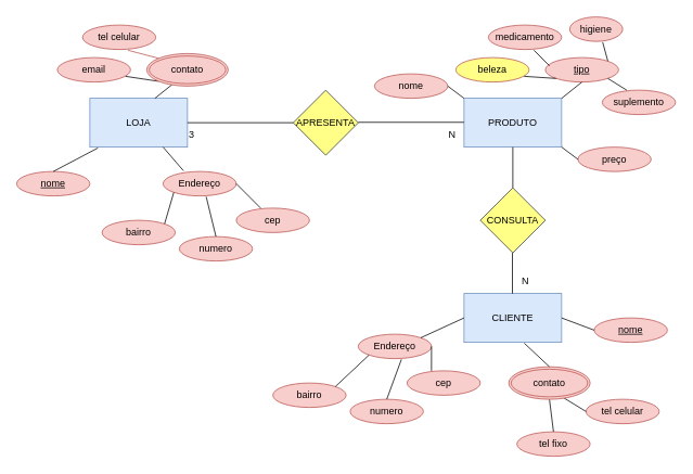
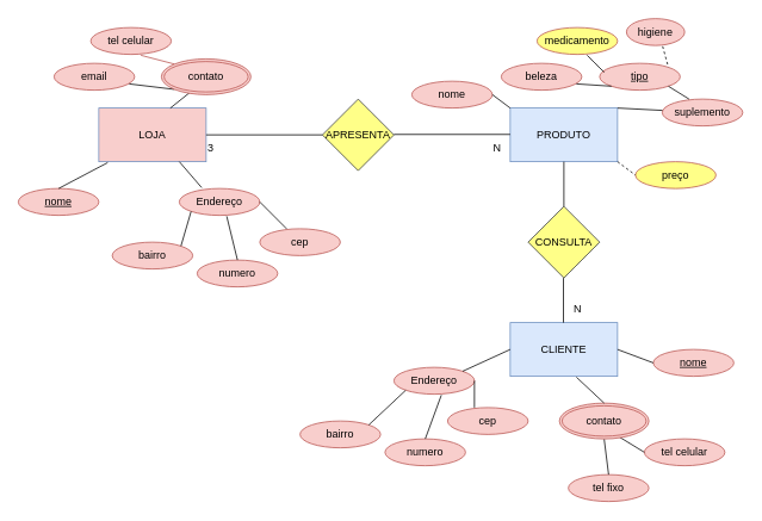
- <mxCell id="16" value="medicamento" style="ellipse;whiteSpace=wrap;html=1;fillColor=#f8cecc;strokeColor=#b85450;" parent="1" vertex="1"><mxGeometry x="600" y="30" width="90" height="30" as="geometry" /></mxCell>
+ <mxCell id="16" value="medicamento" style="ellipse;whiteSpace=wrap;html=1;fillColor=#ffff88;strokeColor=#b85450;" parent="1" vertex="1"><mxGeometry x="600" y="30" width="90" height="30" as="geometry" /></mxCell>
- <mxCell id="19" value="" style="endArrow=none;html=1;rounded=0;entryX=1;entryY=0;entryDx=0;entryDy=0;exitX=0.622;exitY=1.033;exitDx=0;exitDy=0;exitPerimeter=0;" parent="1" source="18" target="14" edge="1"><mxGeometry width="50" height="50" relative="1" as="geometry"><mxPoint x="760" y="80" as="sourcePoint" /><mxPoint x="775" y="70" as="targetPoint" /></mxGeometry></mxCell>
+ <mxCell id="19" value="" style="endArrow=none;html=1;rounded=0;entryX=1;entryY=0;entryDx=0;entryDy=0;exitX=0.622;exitY=1.033;exitDx=0;exitDy=0;exitPerimeter=0;dashed=1;" parent="1" source="18" target="14" edge="1"><mxGeometry width="50" height="50" relative="1" as="geometry"><mxPoint x="760" y="80" as="sourcePoint" /><mxPoint x="775" y="70" as="targetPoint" /></mxGeometry></mxCell>
- <mxCell id="27" value="email" style="ellipse;whiteSpace=wrap;html=1;fillColor=#f8cecc;strokeColor=#b85450;" parent="1" vertex="1"><mxGeometry x="70" y="70" width="90" height="30" as="geometry" /></mxCell>
+ <mxCell id="27" value="email" style="ellipse;whiteSpace=wrap;html=1;fillColor=#f8cecc;strokeColor=#b85450;" parent="1" vertex="1"><mxGeometry x="60" y="70" width="90" height="30" as="geometry" /></mxCell>
- <mxCell id="21" value="beleza" style="ellipse;whiteSpace=wrap;html=1;fillColor=#ffff88;strokeColor=#b85450;" parent="1" vertex="1"><mxGeometry x="560" y="70" width="90" height="30" as="geometry" /></mxCell>
+ <mxCell id="21" value="beleza" style="ellipse;whiteSpace=wrap;html=1;fillColor=#f8cecc;strokeColor=#b85450;" parent="1" vertex="1"><mxGeometry x="560" y="70" width="90" height="30" as="geometry" /></mxCell>
- <mxCell id="15" value="" style="endArrow=none;html=1;rounded=0;exitX=1;exitY=0;exitDx=0;exitDy=0;entryX=0.5;entryY=1;entryDx=0;entryDy=0;" parent="1" source="3" target="14" edge="1"><mxGeometry width="50" height="50" relative="1" as="geometry"><mxPoint x="450" y="159.5" as="sourcePoint" /><mxPoint x="580" y="159.5" as="targetPoint" /></mxGeometry></mxCell>
+ <mxCell id="15" value="" style="endArrow=none;html=1;rounded=0;exitX=1;exitY=0;exitDx=0;exitDy=0;" parent="1" source="3" target="20" edge="1"><mxGeometry width="50" height="50" relative="1" as="geometry"><mxPoint x="450" y="159.5" as="sourcePoint" /><mxPoint x="580" y="159.5" as="targetPoint" /></mxGeometry></mxCell>
- <mxCell id="2" value="LOJA" style="rounded=0;whiteSpace=wrap;html=1;fillColor=#dae8fc;strokeColor=#6c8ebf;" parent="1" vertex="1"><mxGeometry x="110" y="120" width="120" height="60" as="geometry" /></mxCell>
+ <mxCell id="2" value="LOJA" style="rounded=0;whiteSpace=wrap;html=1;fillColor=#f8cecc;strokeColor=#6c8ebf;" parent="1" vertex="1"><mxGeometry x="110" y="120" width="120" height="60" as="geometry" /></mxCell>
- <mxCell id="39" value="" style="endArrow=none;html=1;rounded=0;exitX=1;exitY=1;exitDx=0;exitDy=0;entryX=0;entryY=0.5;entryDx=0;entryDy=0;" parent="1" source="3" target="38" edge="1"><mxGeometry width="50" height="50" relative="1" as="geometry"><mxPoint x="700" y="130" as="sourcePoint" /><mxPoint x="725" y="110" as="targetPoint" /></mxGeometry></mxCell>
+ <mxCell id="39" value="" style="endArrow=none;html=1;rounded=0;exitX=1;exitY=1;exitDx=0;exitDy=0;entryX=0;entryY=0.5;entryDx=0;entryDy=0;dashed=1;" parent="1" source="3" target="38" edge="1"><mxGeometry width="50" height="50" relative="1" as="geometry"><mxPoint x="700" y="130" as="sourcePoint" /><mxPoint x="725" y="110" as="targetPoint" /></mxGeometry></mxCell>
- <mxCell id="38" value="preço" style="ellipse;whiteSpace=wrap;html=1;fillColor=#f8cecc;strokeColor=#b85450;" parent="1" vertex="1"><mxGeometry x="710" y="180" width="90" height="30" as="geometry" /></mxCell>
+ <mxCell id="38" value="preço" style="ellipse;whiteSpace=wrap;html=1;fillColor=#ffff88;strokeColor=#b85450;" parent="1" vertex="1"><mxGeometry x="710" y="180" width="90" height="30" as="geometry" /></mxCell>
